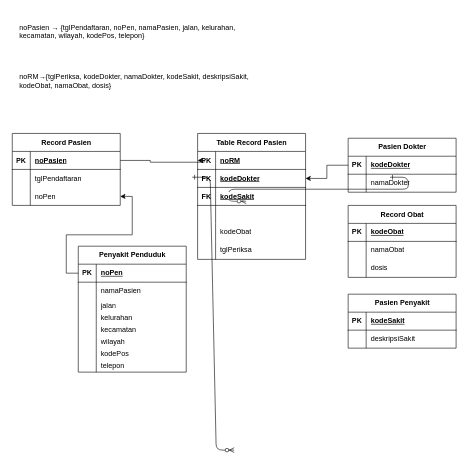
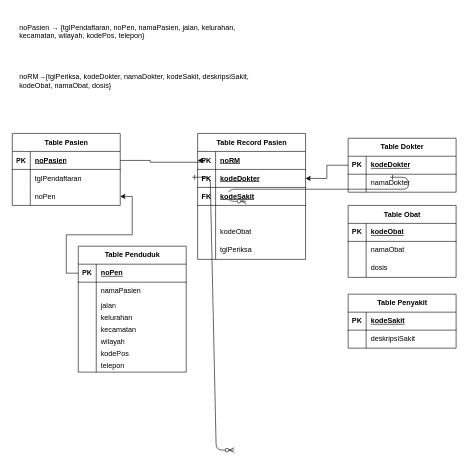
- <mxCell id="4" value="Record Pasien" style="shape=table;startSize=30;container=1;collapsible=1;childLayout=tableLayout;fixedRows=1;rowLines=0;fontStyle=1;align=center;resizeLast=1;html=1;" vertex="1" parent="1"><mxGeometry x="20" y="222" width="180" height="120" as="geometry" /></mxCell>
+ <mxCell id="4" value="Table Pasien" style="shape=table;startSize=30;container=1;collapsible=1;childLayout=tableLayout;fixedRows=1;rowLines=0;fontStyle=1;align=center;resizeLast=1;html=1;" vertex="1" parent="1"><mxGeometry x="20" y="222" width="180" height="120" as="geometry" /></mxCell>
- <mxCell id="64" value="Pasien Dokter" style="shape=table;startSize=30;container=1;collapsible=1;childLayout=tableLayout;fixedRows=1;rowLines=0;fontStyle=1;align=center;resizeLast=1;html=1;" vertex="1" parent="1"><mxGeometry x="580" y="230" width="180" height="90" as="geometry" /></mxCell>
+ <mxCell id="64" value="Table Dokter" style="shape=table;startSize=30;container=1;collapsible=1;childLayout=tableLayout;fixedRows=1;rowLines=0;fontStyle=1;align=center;resizeLast=1;html=1;" vertex="1" parent="1"><mxGeometry x="580" y="230" width="180" height="90" as="geometry" /></mxCell>
- <mxCell id="73" value="Record Obat" style="shape=table;startSize=30;container=1;collapsible=1;childLayout=tableLayout;fixedRows=1;rowLines=0;fontStyle=1;align=center;resizeLast=1;html=1;" vertex="1" parent="1"><mxGeometry x="580" y="342" width="180" height="120" as="geometry" /></mxCell>
+ <mxCell id="73" value="Table Obat" style="shape=table;startSize=30;container=1;collapsible=1;childLayout=tableLayout;fixedRows=1;rowLines=0;fontStyle=1;align=center;resizeLast=1;html=1;" vertex="1" parent="1"><mxGeometry x="580" y="342" width="180" height="120" as="geometry" /></mxCell>
- <mxCell id="35" value="Penyakit Penduduk" style="shape=table;startSize=30;container=1;collapsible=1;childLayout=tableLayout;fixedRows=1;rowLines=0;fontStyle=1;align=center;resizeLast=1;html=1;" vertex="1" parent="1"><mxGeometry x="130" y="410" width="180" height="210" as="geometry" /></mxCell>
+ <mxCell id="35" value="Table Penduduk" style="shape=table;startSize=30;container=1;collapsible=1;childLayout=tableLayout;fixedRows=1;rowLines=0;fontStyle=1;align=center;resizeLast=1;html=1;" vertex="1" parent="1"><mxGeometry x="130" y="410" width="180" height="210" as="geometry" /></mxCell>
- <mxCell id="83" value="Pasien Penyakit" style="shape=table;startSize=30;container=1;collapsible=1;childLayout=tableLayout;fixedRows=1;rowLines=0;fontStyle=1;align=center;resizeLast=1;html=1;" vertex="1" parent="1"><mxGeometry x="580" y="490" width="180" height="90" as="geometry" /></mxCell>
+ <mxCell id="83" value="Table Penyakit" style="shape=table;startSize=30;container=1;collapsible=1;childLayout=tableLayout;fixedRows=1;rowLines=0;fontStyle=1;align=center;resizeLast=1;html=1;" vertex="1" parent="1"><mxGeometry x="580" y="490" width="180" height="90" as="geometry" /></mxCell>
